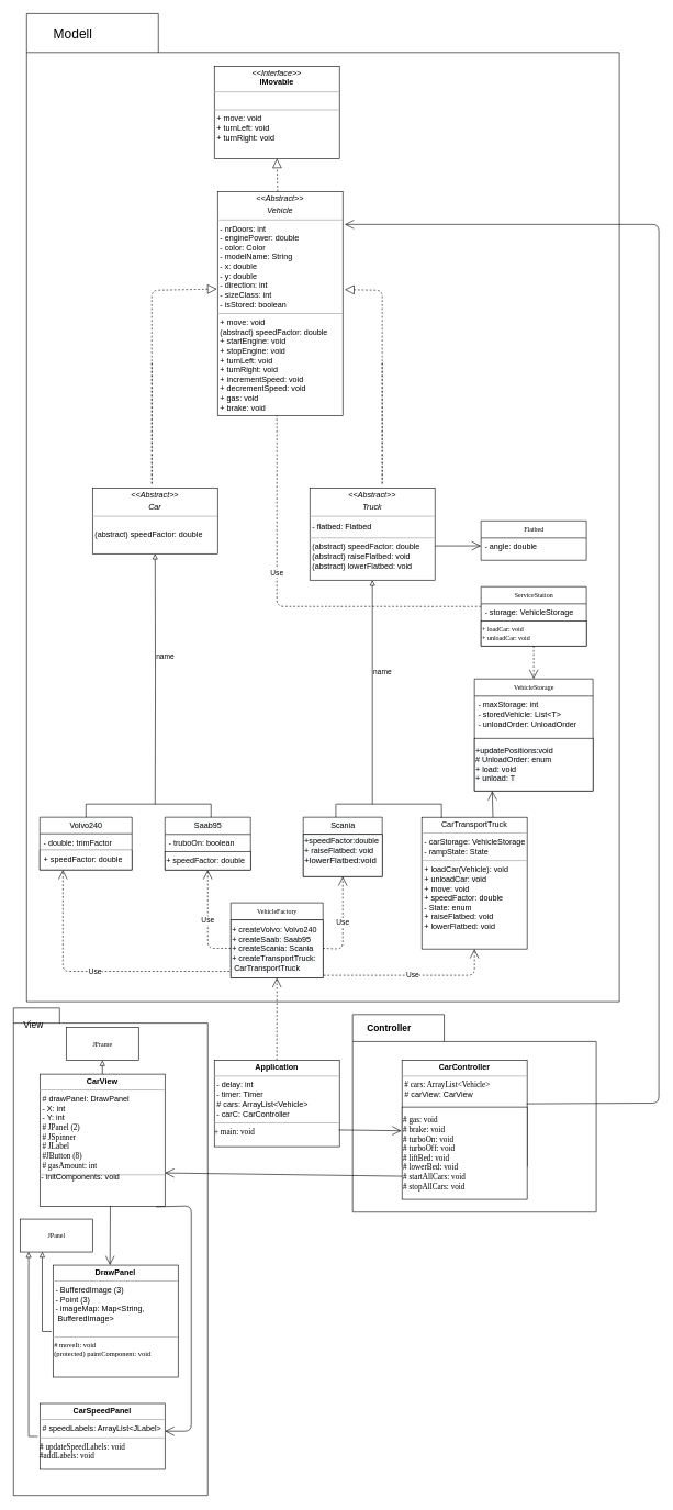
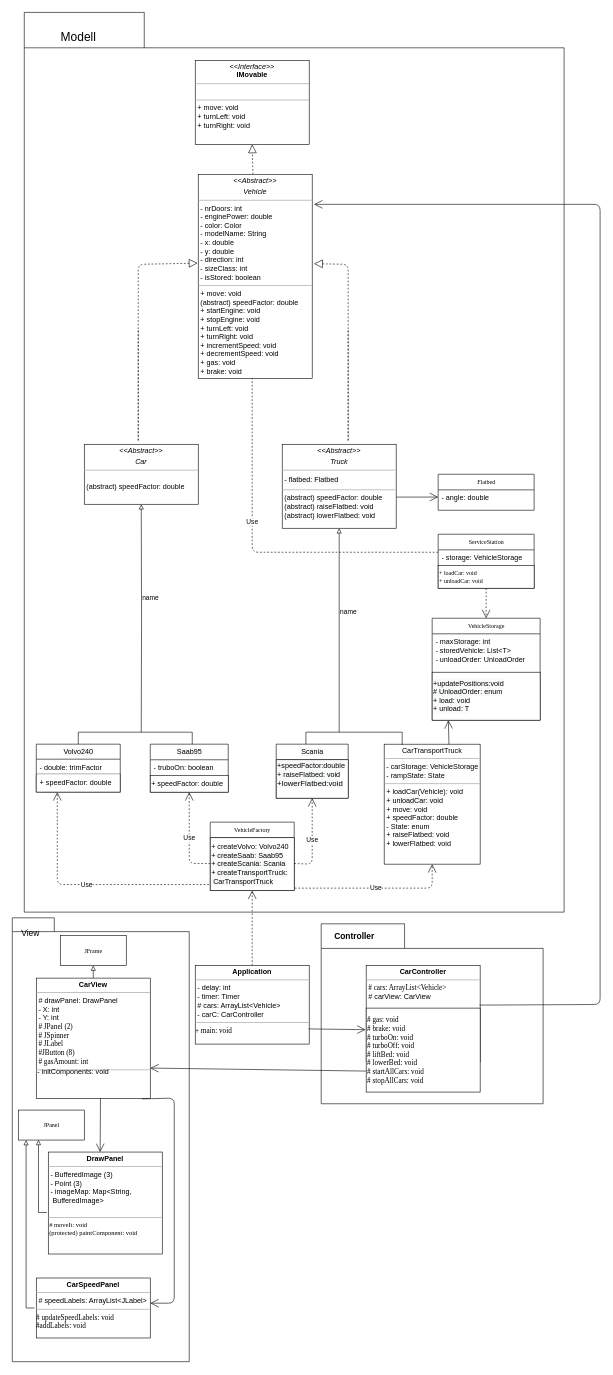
- <mxCell id="62" value="&lt;font style=&quot;font-size: 20px&quot;&gt;Modell&lt;/font&gt;" style="text;html=1;align=center;verticalAlign=middle;resizable=0;points=[];;autosize=1;fontSize=14;" vertex="1" parent="1"><mxGeometry x="75" y="40" width="70" height="20" as="geometry" /></mxCell>
+ <mxCell id="62" value="&lt;font style=&quot;font-size: 20px&quot;&gt;Modell&lt;/font&gt;" style="text;html=1;align=center;verticalAlign=middle;resizable=0;points=[];;autosize=1;fontSize=14;" vertex="1" parent="1"><mxGeometry x="95" y="50" width="70" height="20" as="geometry" /></mxCell>
